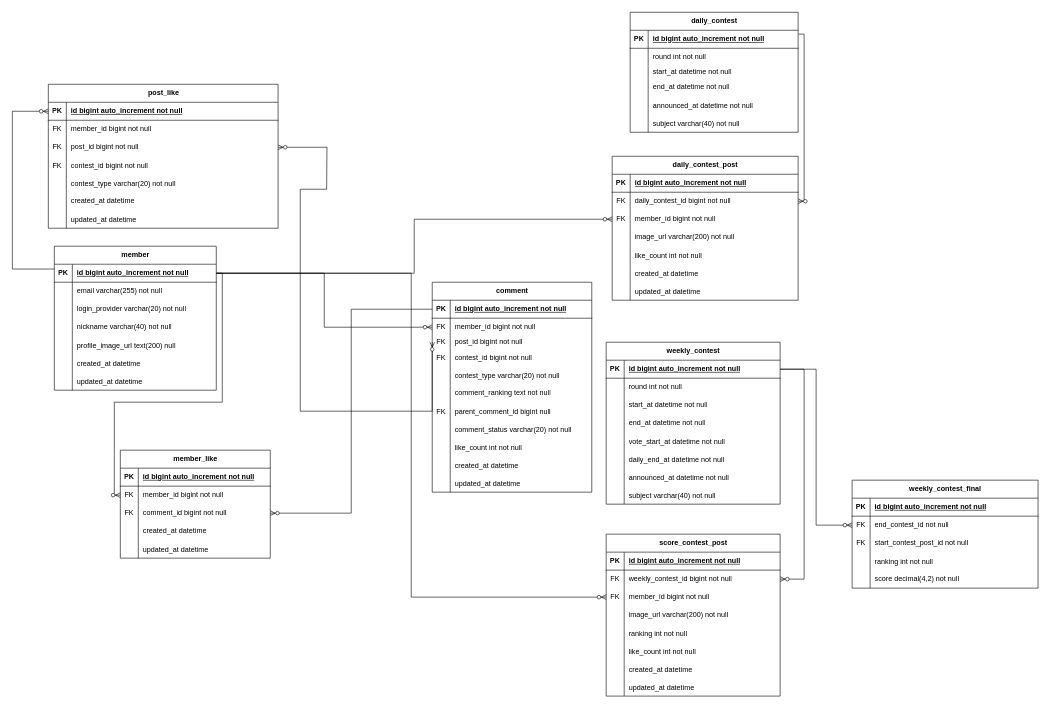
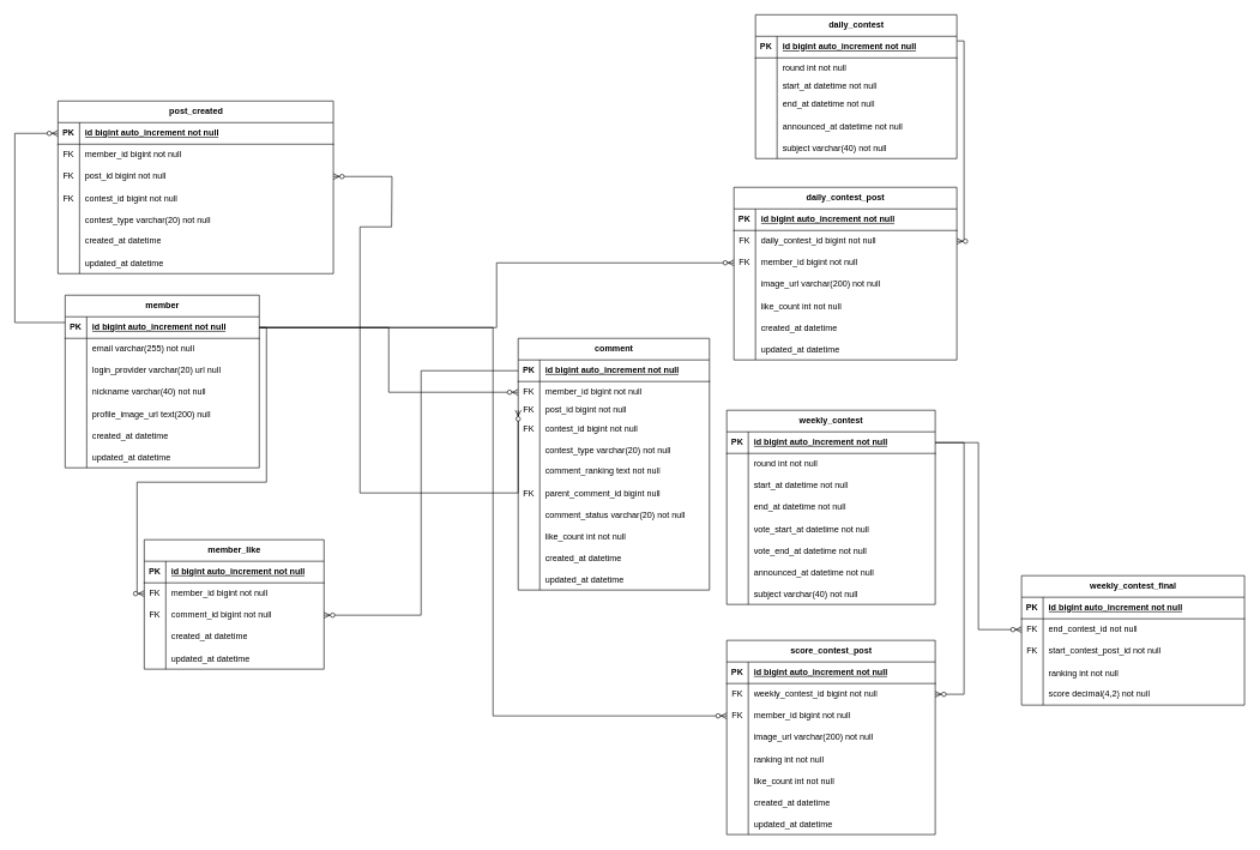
- <mxCell id="25" value="post_like" style="shape=table;startSize=30;container=1;collapsible=1;childLayout=tableLayout;fixedRows=1;rowLines=0;fontStyle=1;align=center;resizeLast=1;html=1;" parent="1" vertex="1"><mxGeometry x="80" y="140" width="383" height="240" as="geometry" /></mxCell>
+ <mxCell id="25" value="post_created" style="shape=table;startSize=30;container=1;collapsible=1;childLayout=tableLayout;fixedRows=1;rowLines=0;fontStyle=1;align=center;resizeLast=1;html=1;" parent="1" vertex="1"><mxGeometry x="80" y="140" width="383" height="240" as="geometry" /></mxCell>
- <mxCell id="11" value="login_provider varchar(20) not null" style="shape=partialRectangle;connectable=0;fillColor=none;top=0;left=0;bottom=0;right=0;align=left;spacingLeft=6;overflow=hidden;whiteSpace=wrap;html=1;" parent="9" vertex="1"><mxGeometry x="30" width="240" height="30" as="geometry"><mxRectangle width="240" height="30" as="alternateBounds" /></mxGeometry></mxCell>
+ <mxCell id="11" value="login_provider varchar(20) url null" style="shape=partialRectangle;connectable=0;fillColor=none;top=0;left=0;bottom=0;right=0;align=left;spacingLeft=6;overflow=hidden;whiteSpace=wrap;html=1;" parent="9" vertex="1"><mxGeometry x="30" width="240" height="30" as="geometry"><mxRectangle width="240" height="30" as="alternateBounds" /></mxGeometry></mxCell>
- <mxCell id="140" value="daily_end_at datetime not null" style="shape=partialRectangle;connectable=0;fillColor=none;top=0;left=0;bottom=0;right=0;align=left;spacingLeft=6;overflow=hidden;" vertex="1" parent="138"><mxGeometry x="30" width="260" height="30" as="geometry"><mxRectangle width="260" height="30" as="alternateBounds" /></mxGeometry></mxCell>
+ <mxCell id="140" value="vote_end_at datetime not null" style="shape=partialRectangle;connectable=0;fillColor=none;top=0;left=0;bottom=0;right=0;align=left;spacingLeft=6;overflow=hidden;" vertex="1" parent="138"><mxGeometry x="30" width="260" height="30" as="geometry"><mxRectangle width="260" height="30" as="alternateBounds" /></mxGeometry></mxCell>
